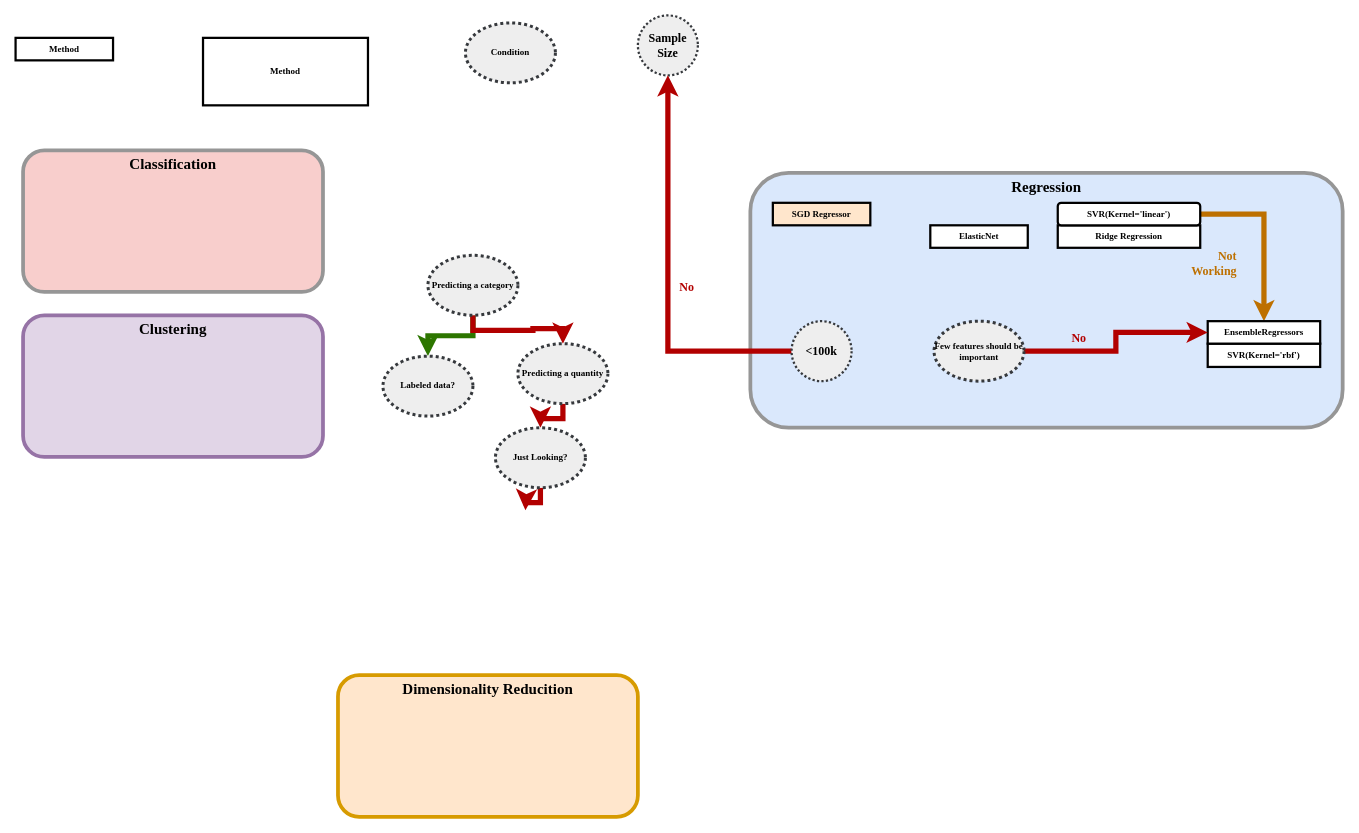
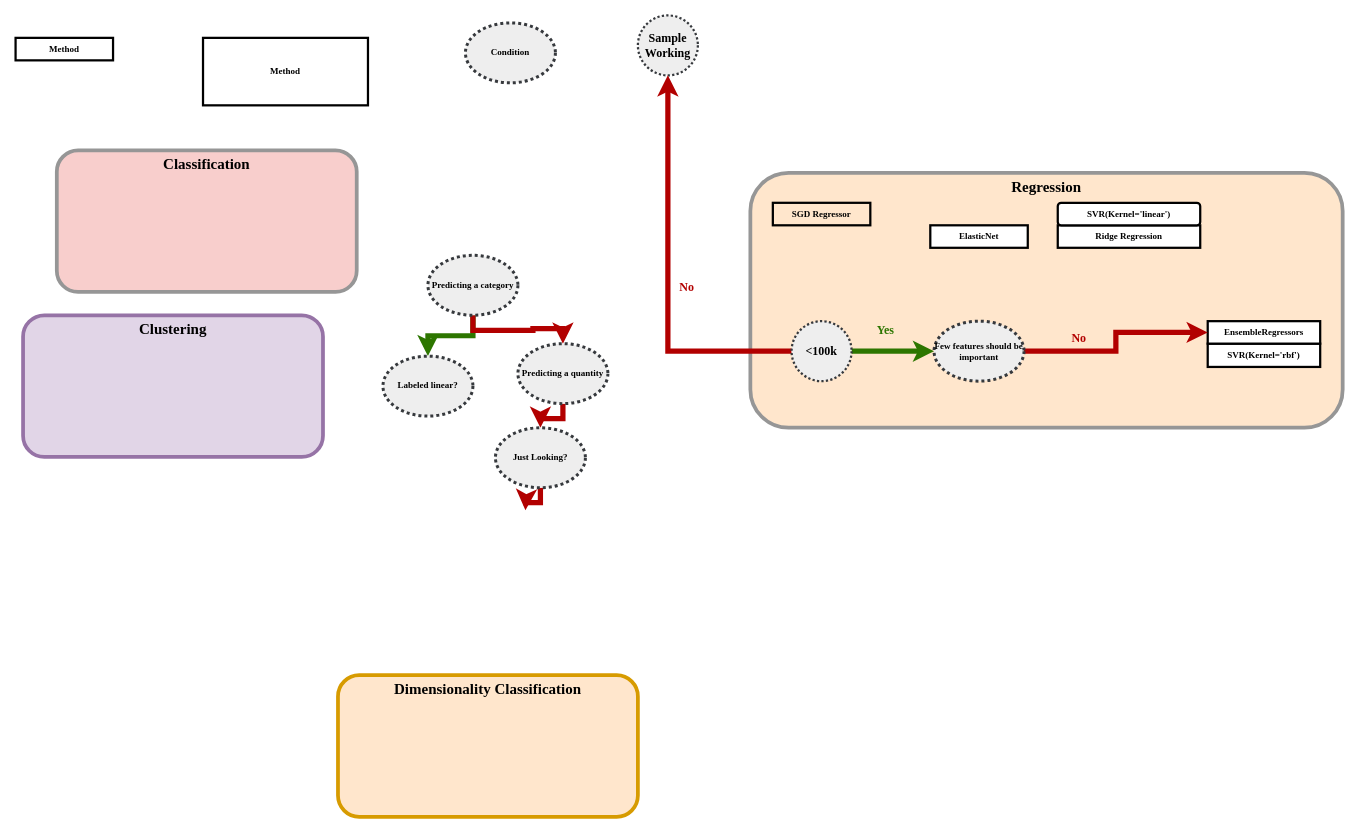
- <mxCell id="17" value="Sample Size" style="ellipse;whiteSpace=wrap;html=1;aspect=fixed;shadow=0;glass=0;dashed=1;dashPattern=1 1;comic=0;strokeColor=#36393d;strokeWidth=3;fillColor=#eeeeee;fontFamily=Lucida Console;fontSize=16;align=center;fontStyle=1" vertex="1" parent="1"><mxGeometry x="850" y="20" width="80" height="80" as="geometry" /></mxCell>
+ <mxCell id="17" value="Sample Working" style="ellipse;whiteSpace=wrap;html=1;aspect=fixed;shadow=0;glass=0;dashed=1;dashPattern=1 1;comic=0;strokeColor=#36393d;strokeWidth=3;fillColor=#eeeeee;fontFamily=Lucida Console;fontSize=16;align=center;fontStyle=1" vertex="1" parent="1"><mxGeometry x="850" y="20" width="80" height="80" as="geometry" /></mxCell>
- <mxCell id="2" value="Classification" style="rounded=1;whiteSpace=wrap;html=1;strokeWidth=5;fillColor=#f8cecc;strokeColor=#969696;glass=0;shadow=0;comic=0;fontFamily=Lucida Console;aspect=fixed;fontStyle=1;align=center;verticalAlign=top;fontSize=20;" vertex="1" parent="1"><mxGeometry x="30" y="200" width="400" height="188.94" as="geometry" /></mxCell>
+ <mxCell id="2" value="Classification" style="rounded=1;whiteSpace=wrap;html=1;strokeWidth=5;fillColor=#f8cecc;strokeColor=#969696;glass=0;shadow=0;comic=0;fontFamily=Lucida Console;aspect=fixed;fontStyle=1;align=center;verticalAlign=top;fontSize=20;" vertex="1" parent="1"><mxGeometry x="75" y="200" width="400" height="188.94" as="geometry" /></mxCell>
- <mxCell id="11" value="Not &lt;br&gt;Working" style="edgeStyle=orthogonalEdgeStyle;rounded=0;orthogonalLoop=1;jettySize=auto;html=1;strokeWidth=7;fontFamily=Lucida Console;fontSize=16;fontColor=#BD7000;fillColor=#f0a30a;strokeColor=#BD7000;labelBackgroundColor=none;labelPosition=left;verticalLabelPosition=middle;align=right;verticalAlign=middle;fontStyle=1" edge="1" parent="1" source="12" target="14"><mxGeometry x="0.317" y="-35" relative="1" as="geometry"><mxPoint y="1" as="offset" /></mxGeometry></mxCell>
- <mxCell id="5" value="Regression" style="rounded=1;whiteSpace=wrap;html=1;strokeWidth=5;fillColor=#dae8fc;strokeColor=#969696;glass=0;shadow=0;comic=0;fontFamily=Lucida Console;fontStyle=1;align=center;verticalAlign=top;fontSize=20;" vertex="1" parent="1"><mxGeometry x="1000" y="230" width="790" height="340" as="geometry" /></mxCell>
+ <mxCell id="5" value="Regression" style="rounded=1;whiteSpace=wrap;html=1;strokeWidth=5;fillColor=#ffe6cc;strokeColor=#969696;glass=0;shadow=0;comic=0;fontFamily=Lucida Console;fontStyle=1;align=center;verticalAlign=top;fontSize=20;" vertex="1" parent="1"><mxGeometry x="1000" y="230" width="790" height="340" as="geometry" /></mxCell>
+ <mxCell id="19" value="Yes" style="edgeStyle=orthogonalEdgeStyle;rounded=0;orthogonalLoop=1;jettySize=auto;html=1;fontFamily=Lucida Console;fontSize=16;fontColor=#2D7600;strokeWidth=7;fillColor=#60a917;strokeColor=#2D7600;labelBackgroundColor=none;fontStyle=1" edge="1" parent="1" source="20" target="16"><mxGeometry x="-0.182" y="28" relative="1" as="geometry"><mxPoint as="offset" /></mxGeometry></mxCell>
- <mxCell id="27" value="Labeled data?" style="ellipse;whiteSpace=wrap;html=1;strokeWidth=4;perimeterSpacing=0;fontFamily=Lucida Console;fillColor=#eeeeee;strokeColor=#36393d;dashed=1;dashPattern=1 1;fontStyle=1" vertex="1" parent="1"><mxGeometry x="510" y="474.47" width="120" height="80" as="geometry" /></mxCell>
+ <mxCell id="27" value="Labeled linear?" style="ellipse;whiteSpace=wrap;html=1;strokeWidth=4;perimeterSpacing=0;fontFamily=Lucida Console;fillColor=#eeeeee;strokeColor=#36393d;dashed=1;dashPattern=1 1;fontStyle=1" vertex="1" parent="1"><mxGeometry x="510" y="474.47" width="120" height="80" as="geometry" /></mxCell>
- <mxCell id="4" value="Dimensionality Reducition" style="rounded=1;whiteSpace=wrap;html=1;strokeWidth=5;fillColor=#ffe6cc;strokeColor=#d79b00;glass=0;shadow=0;comic=0;fontFamily=Lucida Console;aspect=fixed;fontStyle=1;align=center;verticalAlign=top;fontSize=20;" vertex="1" parent="1"><mxGeometry x="450" y="900" width="400" height="188.94" as="geometry" /></mxCell>
+ <mxCell id="4" value="Dimensionality Classification" style="rounded=1;whiteSpace=wrap;html=1;strokeWidth=5;fillColor=#ffe6cc;strokeColor=#d79b00;glass=0;shadow=0;comic=0;fontFamily=Lucida Console;aspect=fixed;fontStyle=1;align=center;verticalAlign=top;fontSize=20;" vertex="1" parent="1"><mxGeometry x="450" y="900" width="400" height="188.94" as="geometry" /></mxCell>
